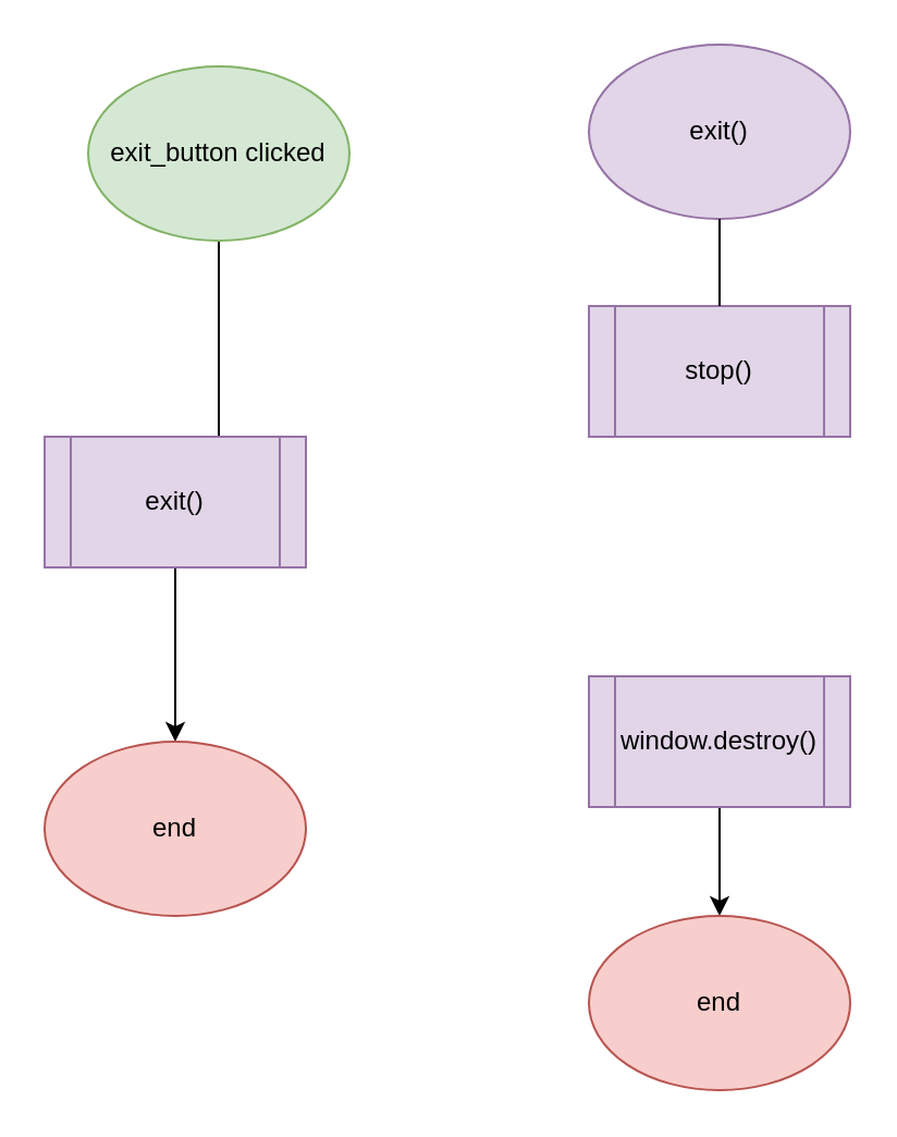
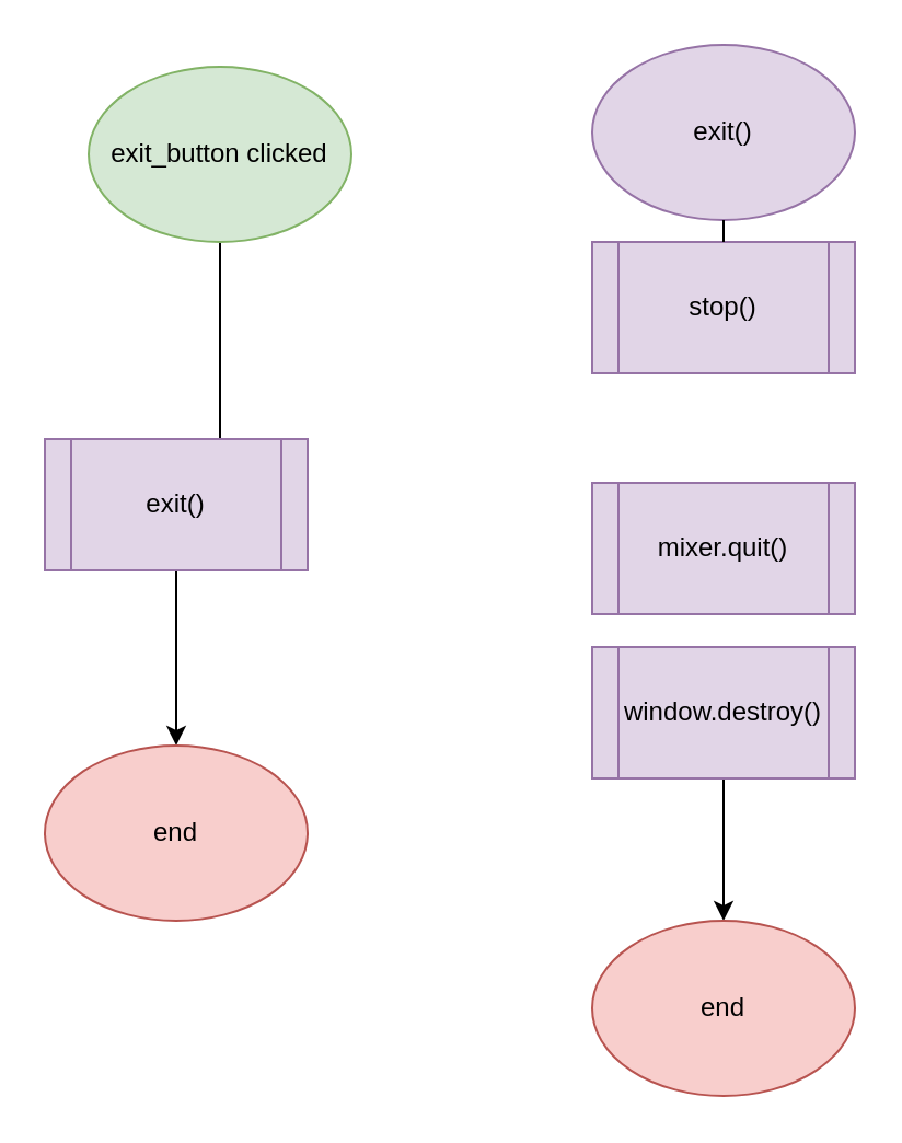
- <mxCell id="9" value="stop()" style="shape=process;whiteSpace=wrap;html=1;backgroundOutline=1;fillColor=#e1d5e7;strokeColor=#9673a6;" vertex="1" parent="1"><mxGeometry x="270" y="140" width="120" height="60" as="geometry" /></mxCell>
+ <mxCell id="9" value="stop()" style="shape=process;whiteSpace=wrap;html=1;backgroundOutline=1;fillColor=#e1d5e7;strokeColor=#9673a6;" vertex="1" parent="1"><mxGeometry x="270" y="110" width="120" height="60" as="geometry" /></mxCell>
+ <mxCell id="11" value="mixer.quit()" style="shape=process;whiteSpace=wrap;html=1;backgroundOutline=1;fillColor=#e1d5e7;strokeColor=#9673a6;" vertex="1" parent="1"><mxGeometry x="270" y="220" width="120" height="60" as="geometry" /></mxCell>
- <mxCell id="12" value="window.destroy()" style="shape=process;whiteSpace=wrap;html=1;backgroundOutline=1;fillColor=#e1d5e7;strokeColor=#9673a6;" vertex="1" parent="1"><mxGeometry x="270" y="310" width="120" height="60" as="geometry" /></mxCell>
+ <mxCell id="12" value="window.destroy()" style="shape=process;whiteSpace=wrap;html=1;backgroundOutline=1;fillColor=#e1d5e7;strokeColor=#9673a6;" vertex="1" parent="1"><mxGeometry x="270" y="295" width="120" height="60" as="geometry" /></mxCell>
